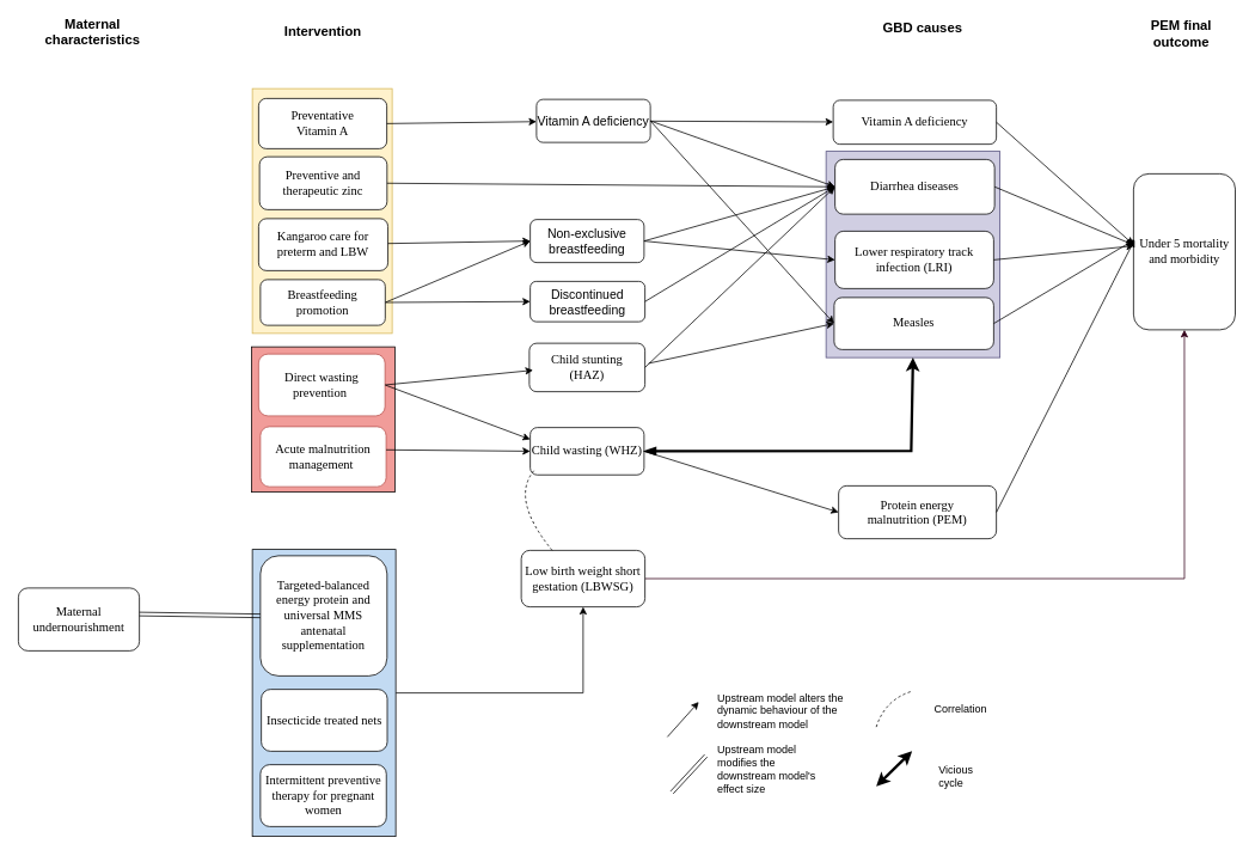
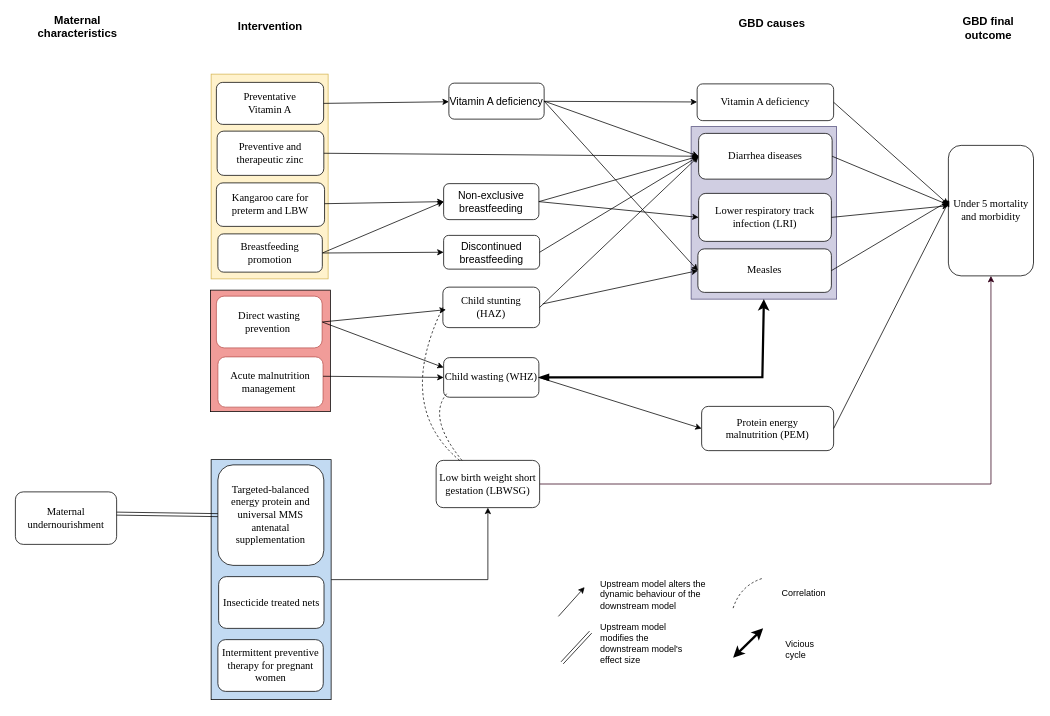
- <mxCell id="17" value="PEM final outcome" style="text;html=1;strokeColor=none;fillColor=none;align=center;verticalAlign=middle;whiteSpace=wrap;rounded=0;strokeWidth=4;fontSize=15;fontStyle=1" parent="1" vertex="1"><mxGeometry x="1261" y="26" width="113" height="20" as="geometry" /></mxCell>
+ <mxCell id="17" value="GBD final outcome" style="text;html=1;strokeColor=none;fillColor=none;align=center;verticalAlign=middle;whiteSpace=wrap;rounded=0;strokeWidth=4;fontSize=15;fontStyle=1" parent="1" vertex="1"><mxGeometry x="1261" y="26" width="113" height="20" as="geometry" /></mxCell>
+ <mxCell id="24" value="" style="endArrow=none;dashed=1;html=1;entryX=0;entryY=0.5;entryDx=0;entryDy=0;curved=1;" parent="1" source="9" target="22" edge="1"><mxGeometry width="50" height="50" relative="1" as="geometry"><mxPoint x="701" y="646" as="sourcePoint" /><mxPoint x="751" y="596" as="targetPoint" /><Array as="points"><mxPoint x="526" y="541" /></Array></mxGeometry></mxCell>
